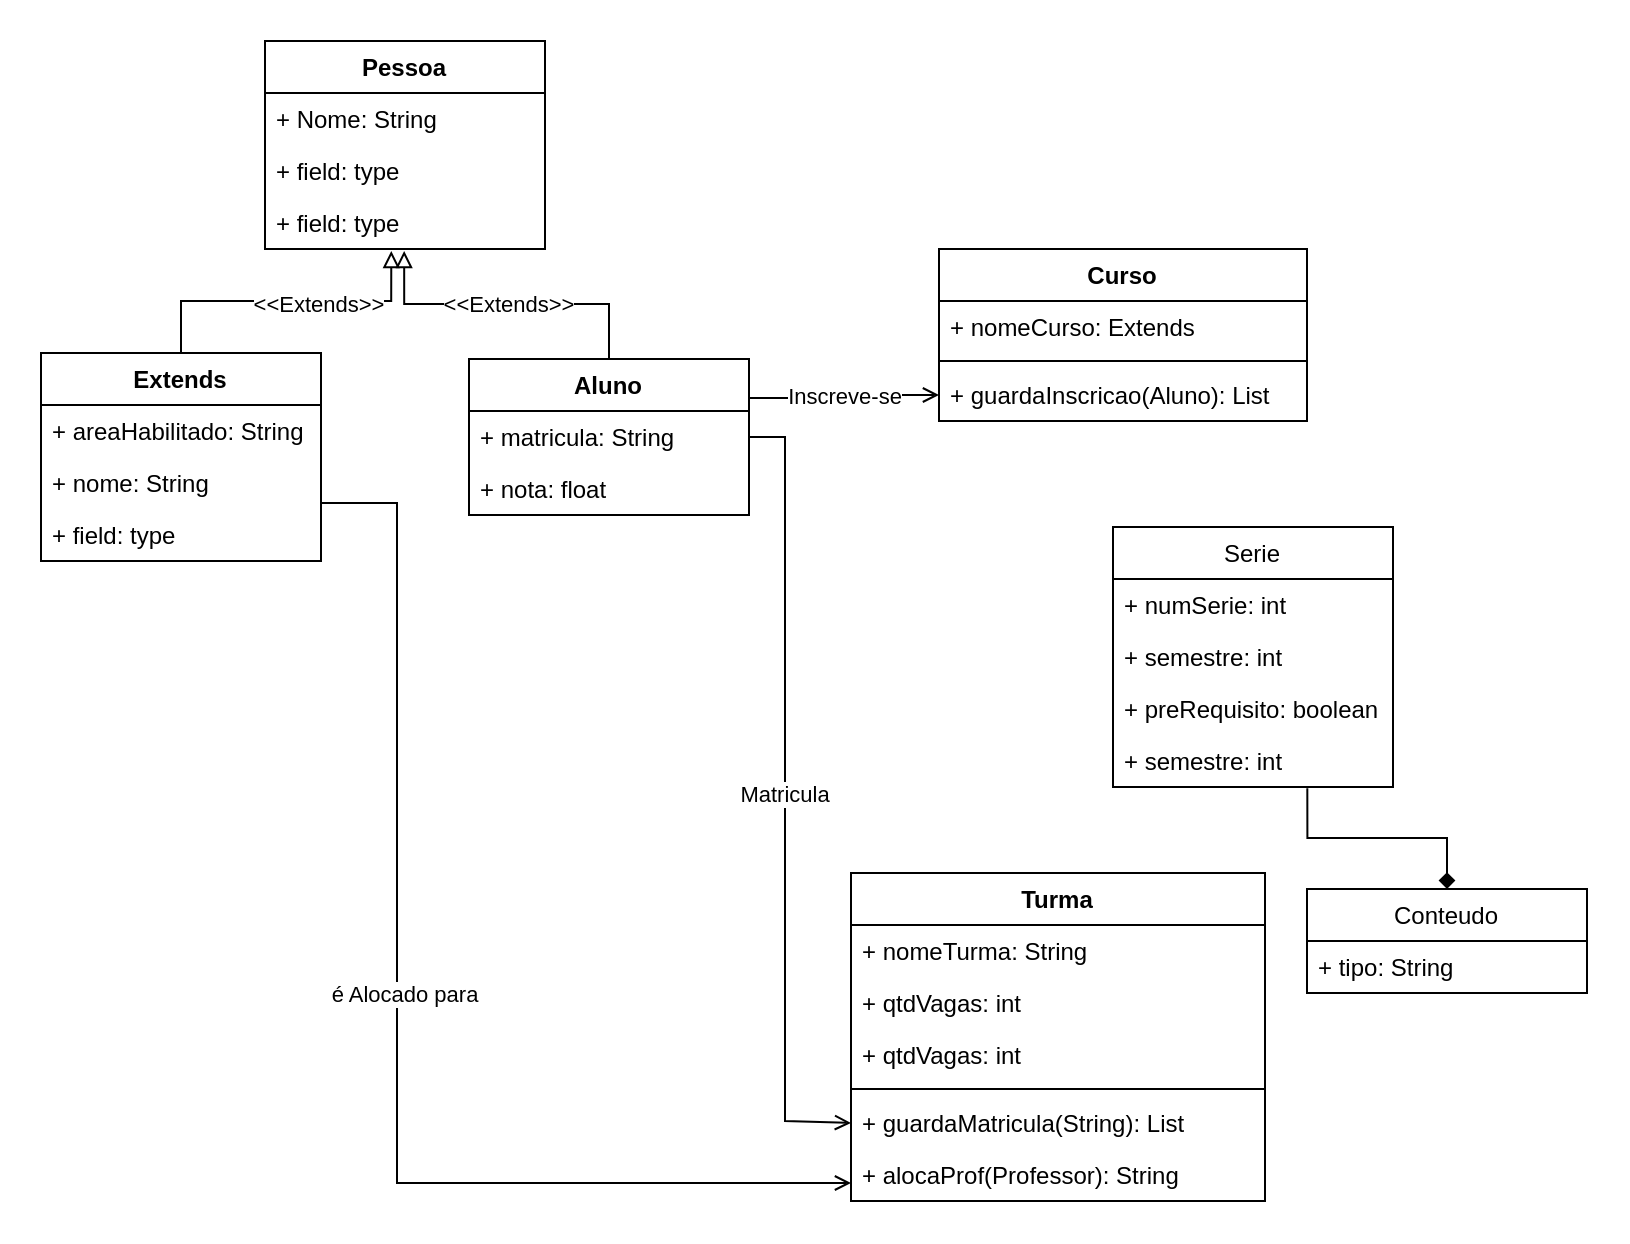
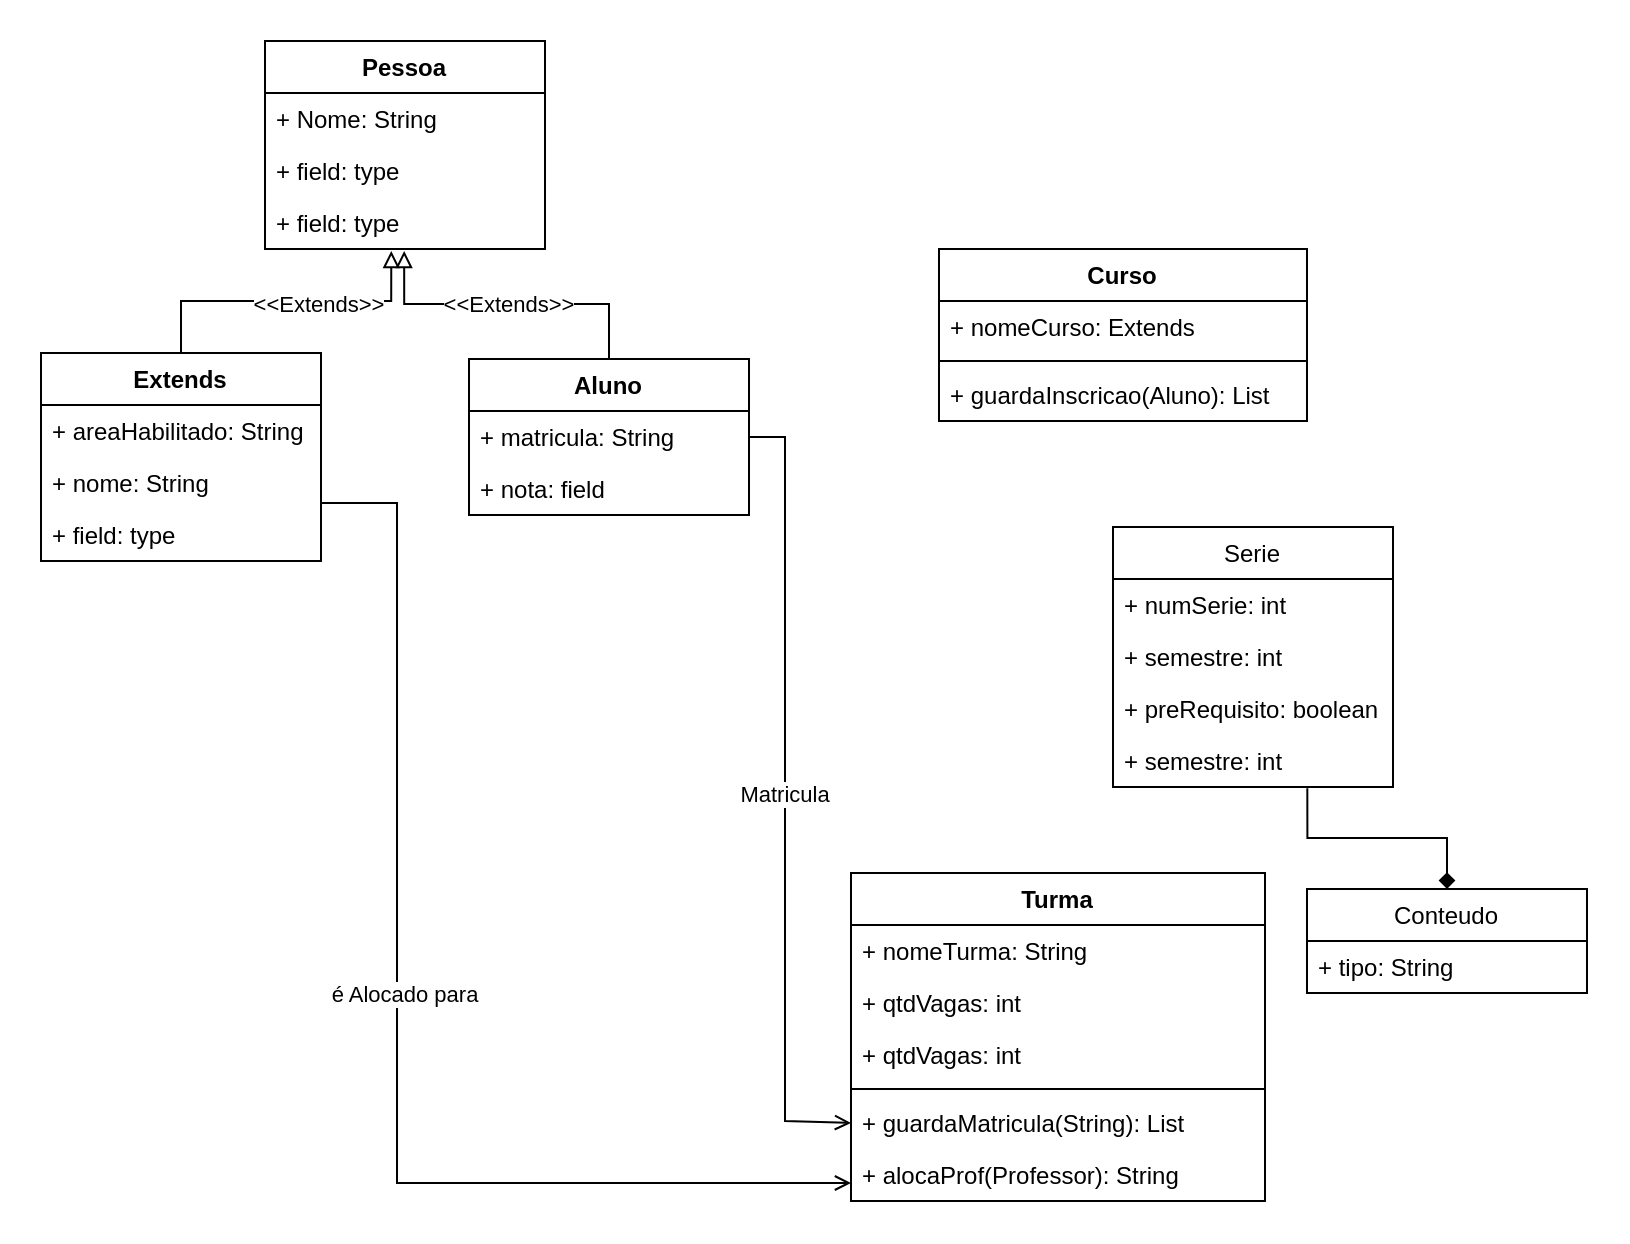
- <mxCell id="20" value="Inscreve-se" style="edgeStyle=orthogonalEdgeStyle;rounded=0;orthogonalLoop=1;jettySize=auto;html=1;endArrow=open;endFill=0;exitX=1;exitY=0.25;exitDx=0;exitDy=0;" edge="1" parent="1" source="13" target="19"><mxGeometry relative="1" as="geometry"><mxPoint x="374" y="244" as="sourcePoint" /></mxGeometry></mxCell>
- <mxCell id="15" value="+ nota: float" style="text;strokeColor=none;fillColor=none;align=left;verticalAlign=top;spacingLeft=4;spacingRight=4;overflow=hidden;rotatable=0;points=[[0,0.5],[1,0.5]];portConstraint=eastwest;" vertex="1" parent="13"><mxGeometry y="52" width="140" height="26" as="geometry" /></mxCell>
+ <mxCell id="15" value="+ nota: field" style="text;strokeColor=none;fillColor=none;align=left;verticalAlign=top;spacingLeft=4;spacingRight=4;overflow=hidden;rotatable=0;points=[[0,0.5],[1,0.5]];portConstraint=eastwest;" vertex="1" parent="13"><mxGeometry y="52" width="140" height="26" as="geometry" /></mxCell>
